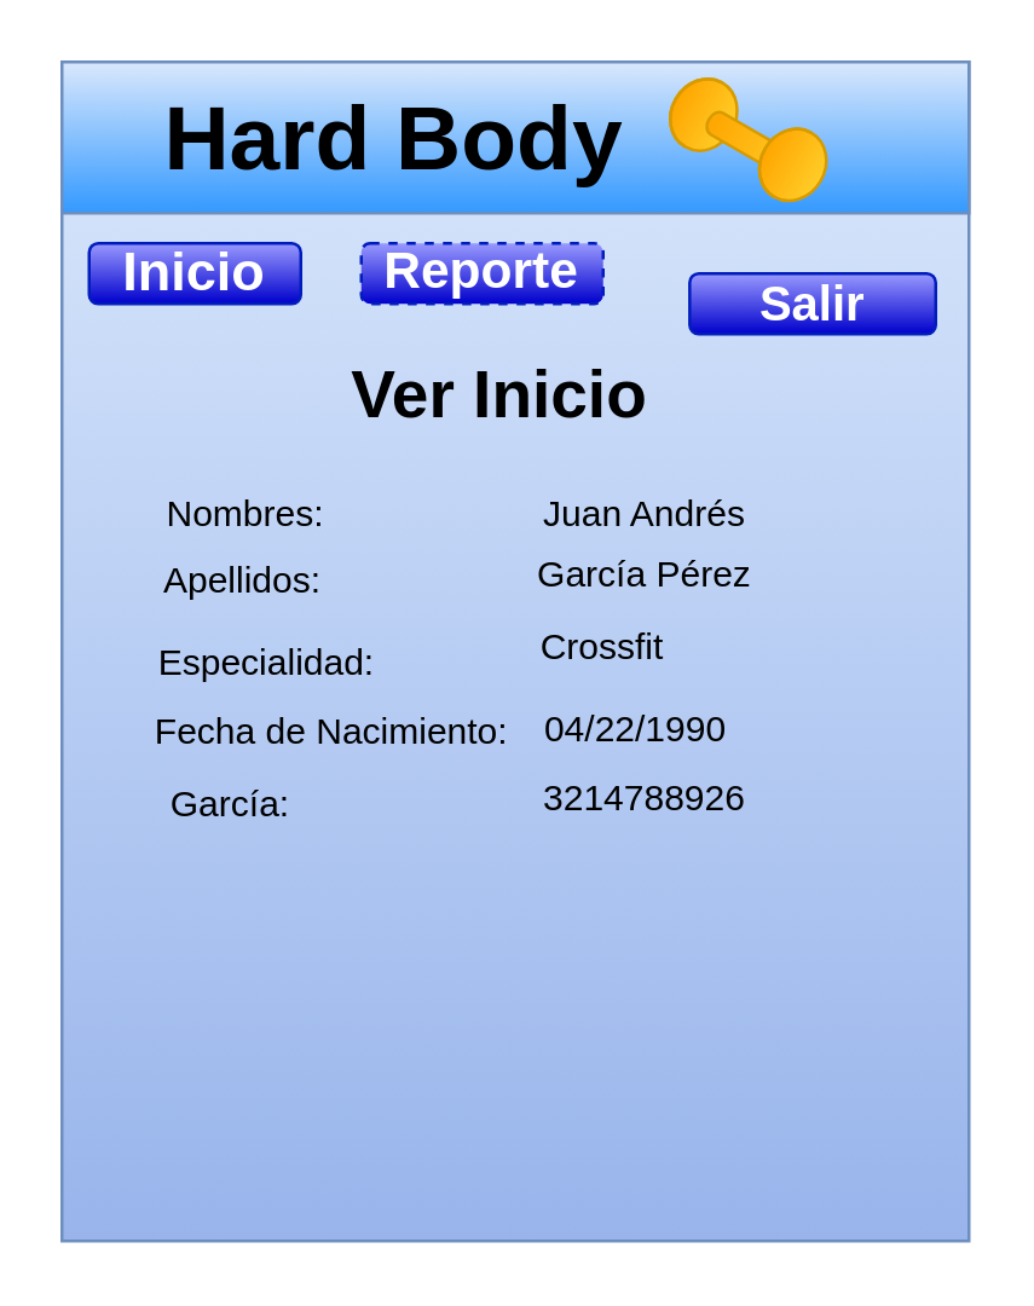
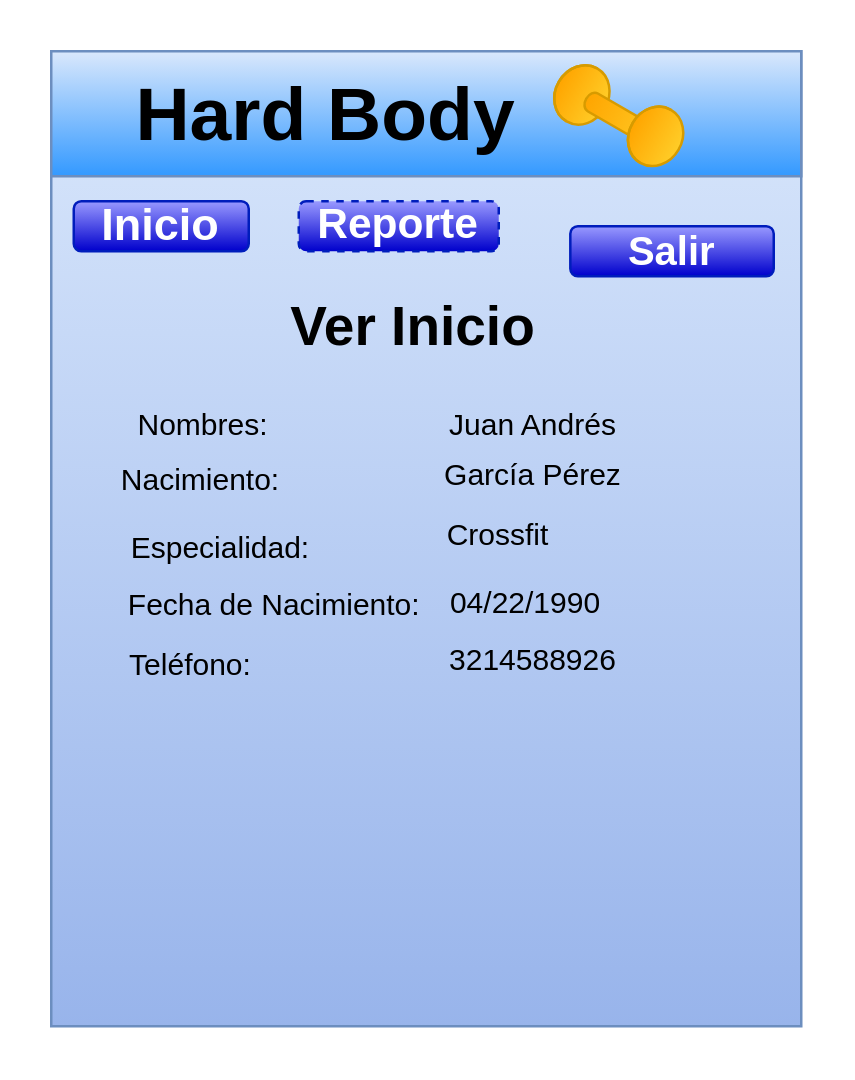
- <mxCell id="7" value="Apellidos:" style="text;html=1;strokeColor=none;fillColor=none;align=center;verticalAlign=middle;whiteSpace=wrap;rounded=0;" parent="1" vertex="1"><mxGeometry x="35" y="182" width="90" height="20" as="geometry" /></mxCell>
+ <mxCell id="7" value="Nacimiento:" style="text;html=1;strokeColor=none;fillColor=none;align=center;verticalAlign=middle;whiteSpace=wrap;rounded=0;" parent="1" vertex="1"><mxGeometry x="35" y="182" width="90" height="20" as="geometry" /></mxCell>
- <mxCell id="14" value="3214788926" style="text;html=1;strokeColor=none;fillColor=none;align=center;verticalAlign=middle;whiteSpace=wrap;rounded=0;" parent="1" vertex="1"><mxGeometry x="172.75" y="254" width="80" height="20" as="geometry" /></mxCell>
+ <mxCell id="14" value="3214588926" style="text;html=1;strokeColor=none;fillColor=none;align=center;verticalAlign=middle;whiteSpace=wrap;rounded=0;" parent="1" vertex="1"><mxGeometry x="172.75" y="254" width="80" height="20" as="geometry" /></mxCell>
- <mxCell id="8" value="García:" style="text;html=1;strokeColor=none;fillColor=none;align=center;verticalAlign=middle;whiteSpace=wrap;rounded=0;" parent="1" vertex="1"><mxGeometry x="31" y="256" width="90" height="20" as="geometry" /></mxCell>
+ <mxCell id="8" value="Teléfono:" style="text;html=1;strokeColor=none;fillColor=none;align=center;verticalAlign=middle;whiteSpace=wrap;rounded=0;" parent="1" vertex="1"><mxGeometry x="31" y="256" width="90" height="20" as="geometry" /></mxCell>
